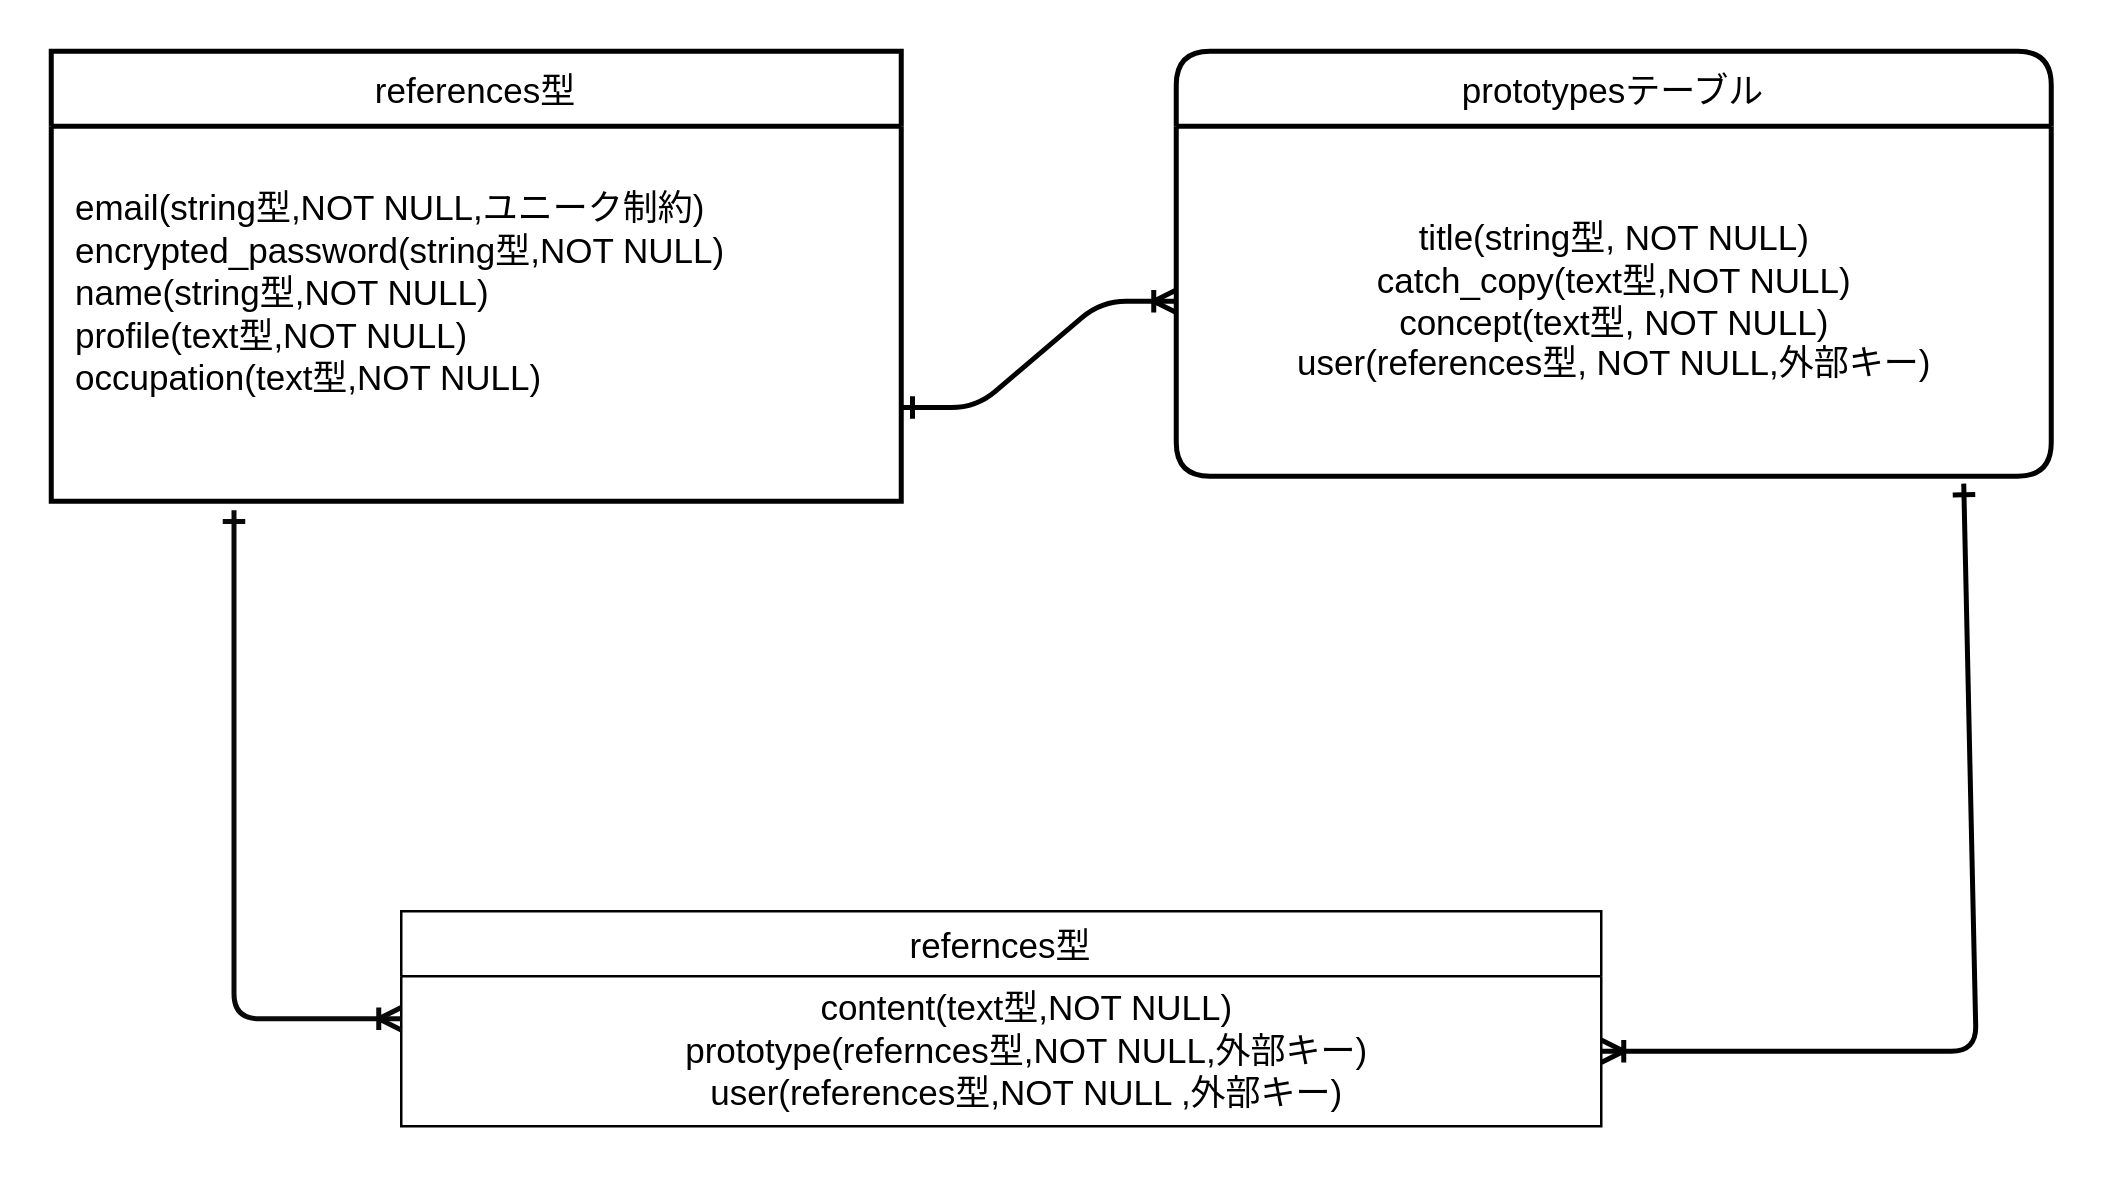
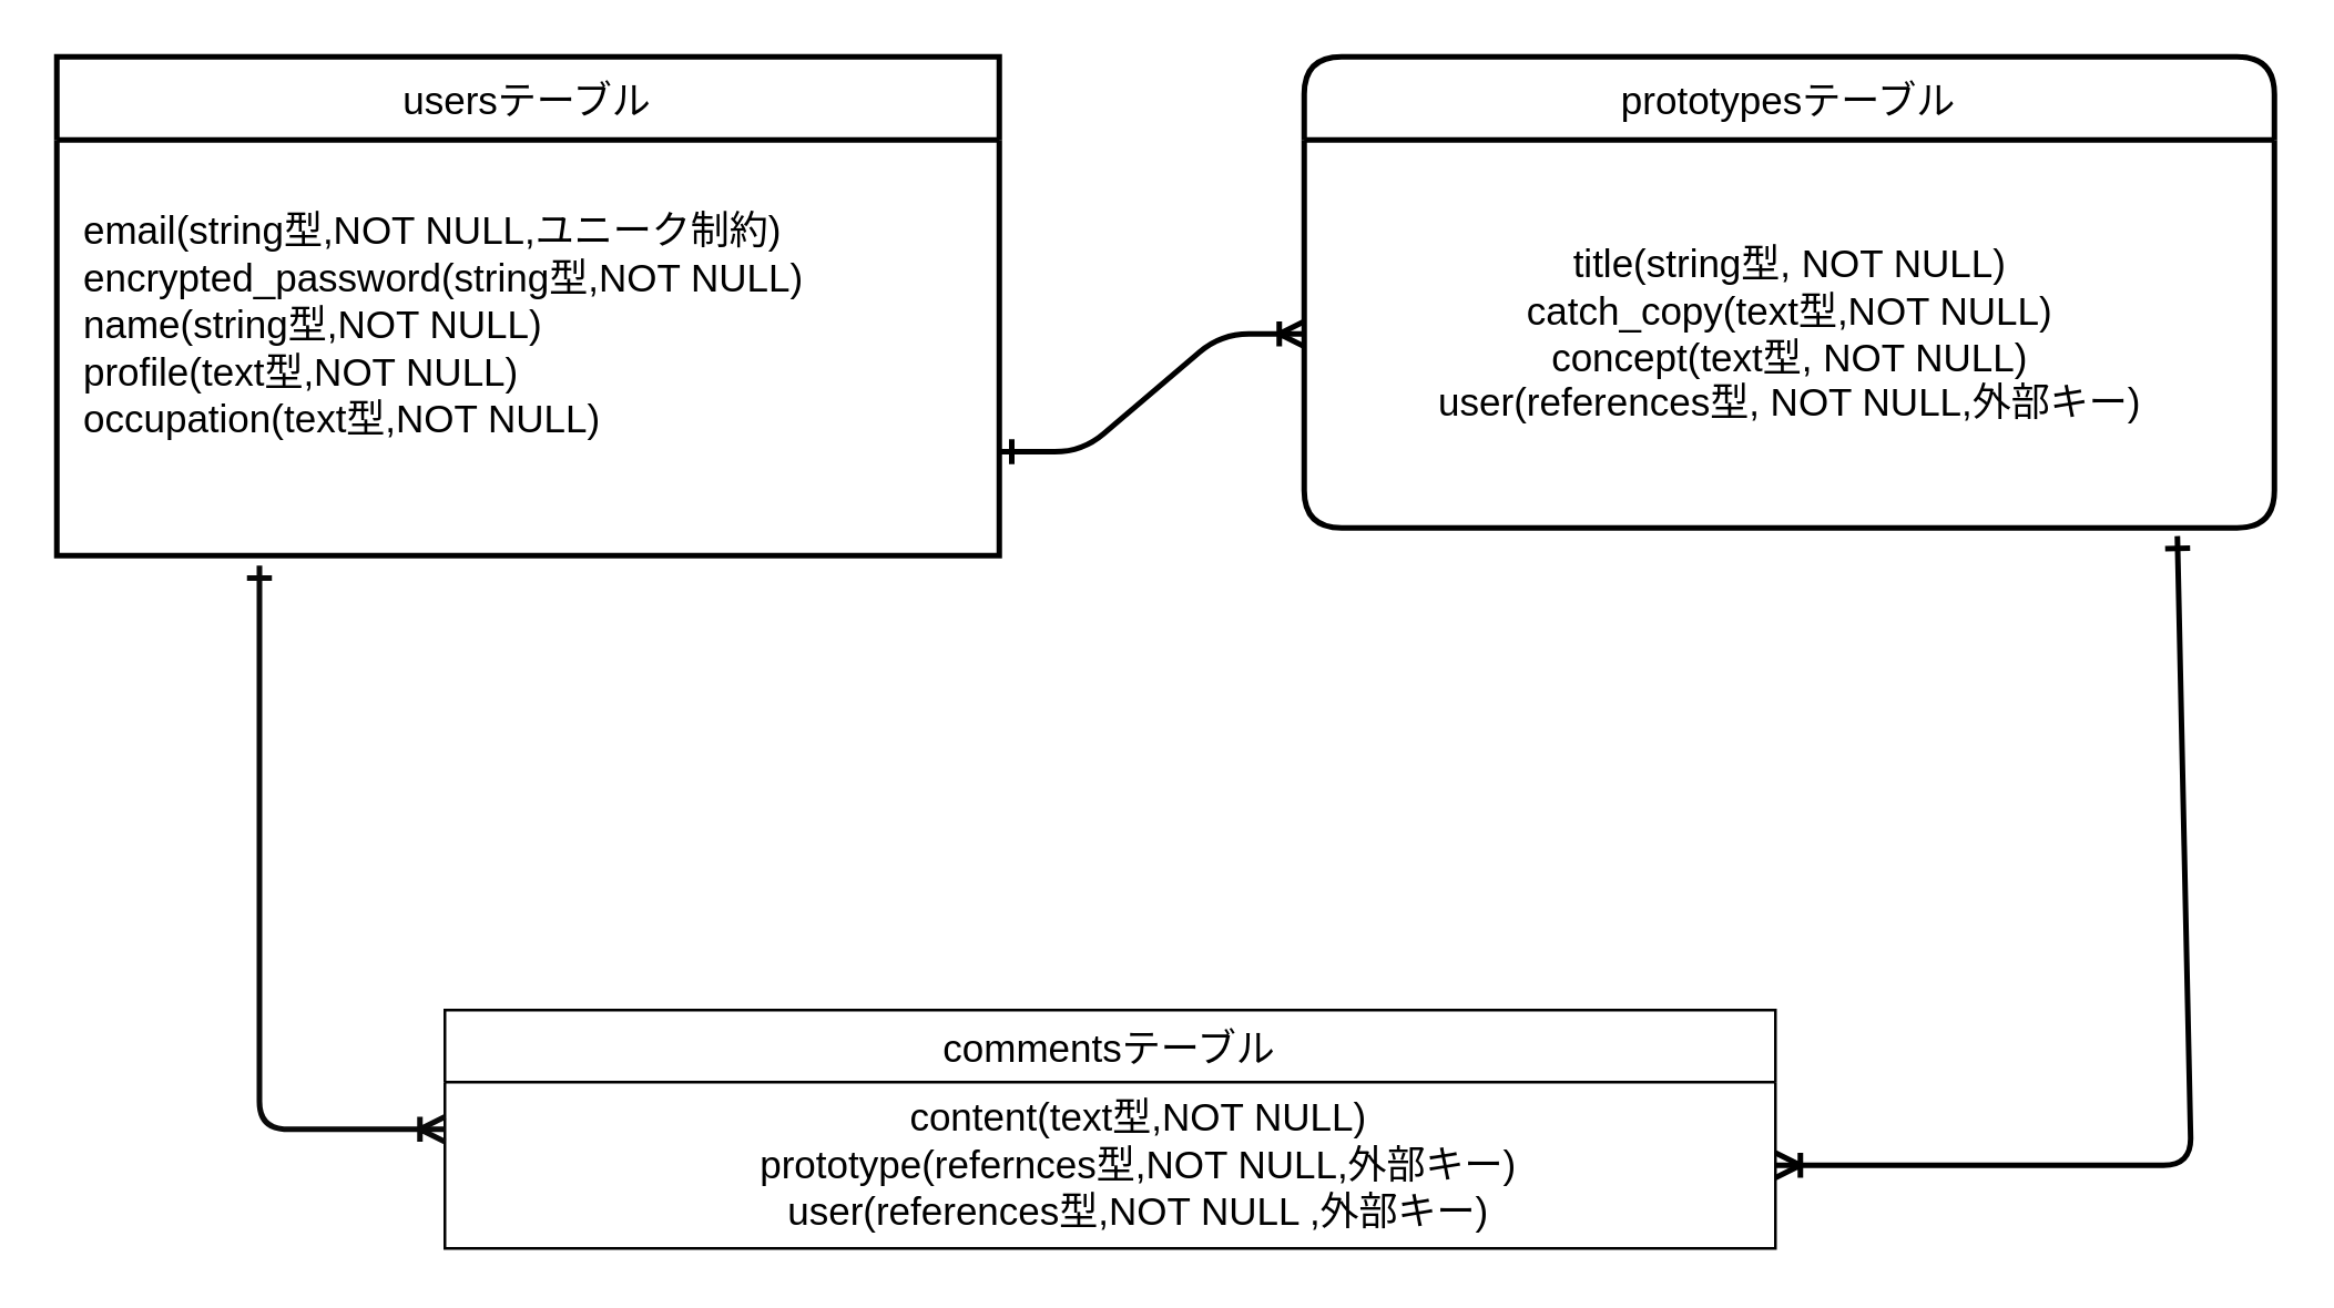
- <mxCell id="3" value="references型" style="swimlane;childLayout=stackLayout;horizontal=1;startSize=30;horizontalStack=0;rounded=1;fontSize=14;fontStyle=0;strokeWidth=2;resizeParent=0;resizeLast=1;shadow=0;dashed=0;align=center;arcSize=0;" vertex="1" parent="1"><mxGeometry x="20" y="20" width="340" height="180" as="geometry" /></mxCell>
+ <mxCell id="3" value="usersテーブル" style="swimlane;childLayout=stackLayout;horizontal=1;startSize=30;horizontalStack=0;rounded=1;fontSize=14;fontStyle=0;strokeWidth=2;resizeParent=0;resizeLast=1;shadow=0;dashed=0;align=center;arcSize=0;" vertex="1" parent="1"><mxGeometry x="20" y="20" width="340" height="180" as="geometry" /></mxCell>
- <mxCell id="2" value="refernces型" style="swimlane;fontStyle=0;childLayout=stackLayout;horizontal=1;startSize=26;horizontalStack=0;resizeParent=1;resizeParentMax=0;resizeLast=0;collapsible=1;marginBottom=0;align=center;fontSize=14;" vertex="1" parent="1"><mxGeometry x="160" y="364" width="480" height="86" as="geometry" /></mxCell>
+ <mxCell id="2" value="commentsテーブル" style="swimlane;fontStyle=0;childLayout=stackLayout;horizontal=1;startSize=26;horizontalStack=0;resizeParent=1;resizeParentMax=0;resizeLast=0;collapsible=1;marginBottom=0;align=center;fontSize=14;" vertex="1" parent="1"><mxGeometry x="160" y="364" width="480" height="86" as="geometry" /></mxCell>
